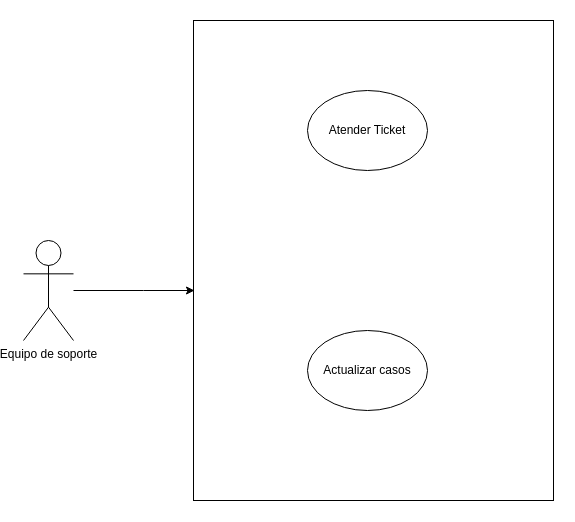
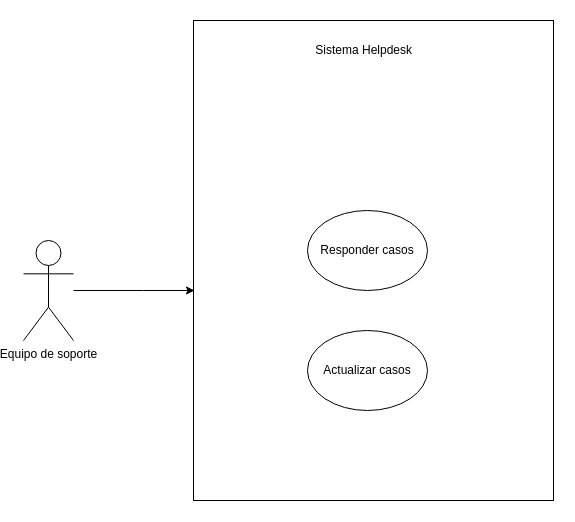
+ <mxCell id="5" value="&lt;font style=&quot;vertical-align: inherit;&quot; dir=&quot;auto&quot;&gt;&lt;font style=&quot;vertical-align: inherit;&quot; dir=&quot;auto&quot;&gt;Sistema Helpdesk&amp;nbsp;&amp;nbsp;&lt;/font&gt;&lt;/font&gt;" style="text;html=1;align=center;verticalAlign=middle;whiteSpace=wrap;rounded=0;" vertex="1" parent="1"><mxGeometry x="284" y="30" width="160" height="40" as="geometry" /></mxCell>
- <mxCell id="6" value="Atender Ticket" style="ellipse;whiteSpace=wrap;html=1;" vertex="1" parent="1"><mxGeometry x="304" y="90" width="120" height="80" as="geometry" /></mxCell>
+ <mxCell id="7" value="Responder casos" style="ellipse;whiteSpace=wrap;html=1;" vertex="1" parent="1"><mxGeometry x="304" y="210" width="120" height="80" as="geometry" /></mxCell>
